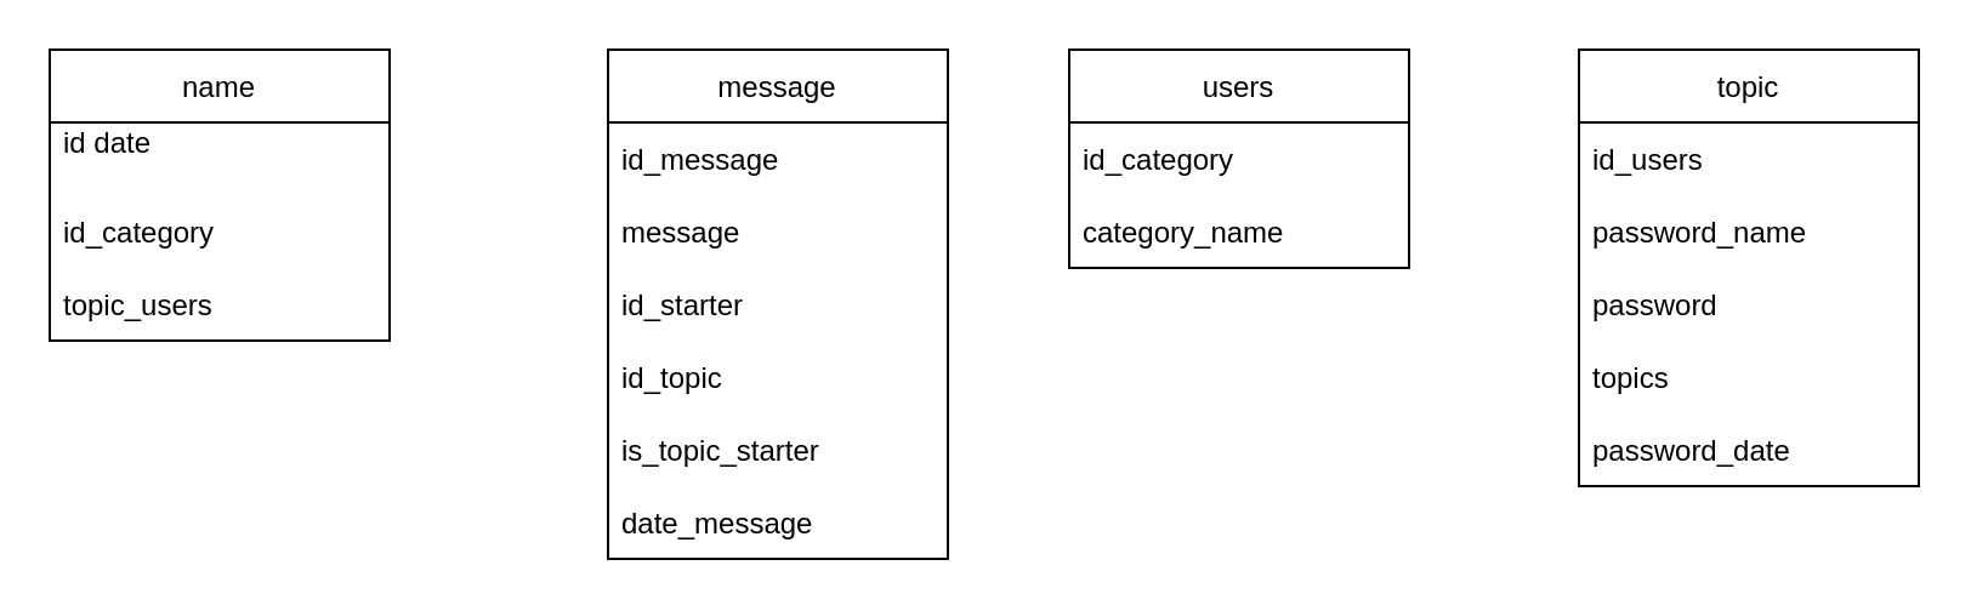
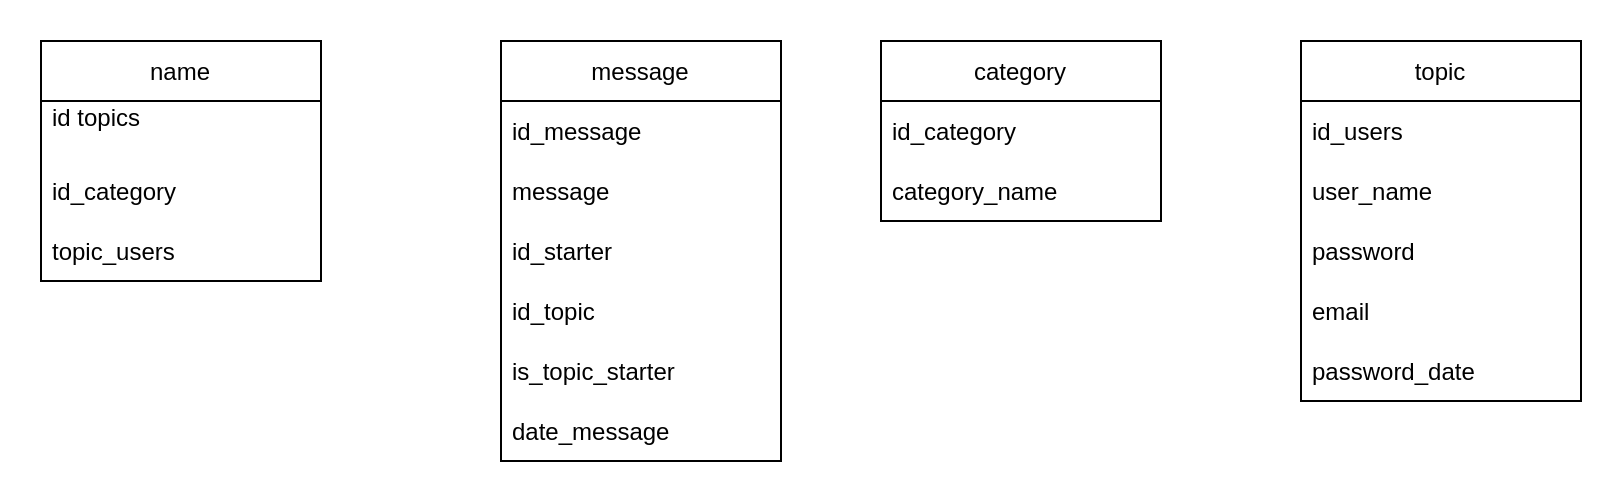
- <mxCell id="13" value="users" style="swimlane;fontStyle=0;childLayout=stackLayout;horizontal=1;startSize=30;horizontalStack=0;resizeParent=1;resizeParentMax=0;resizeLast=0;collapsible=1;marginBottom=0;" vertex="1" parent="1"><mxGeometry x="440" y="20" width="140" height="90" as="geometry" /></mxCell>
+ <mxCell id="13" value="category" style="swimlane;fontStyle=0;childLayout=stackLayout;horizontal=1;startSize=30;horizontalStack=0;resizeParent=1;resizeParentMax=0;resizeLast=0;collapsible=1;marginBottom=0;" vertex="1" parent="1"><mxGeometry x="440" y="20" width="140" height="90" as="geometry" /></mxCell>
- <mxCell id="3" value="id date    &#10;" style="text;strokeColor=none;fillColor=none;align=left;verticalAlign=middle;spacingLeft=4;spacingRight=4;overflow=hidden;points=[[0,0.5],[1,0.5]];portConstraint=eastwest;rotatable=0;" vertex="1" parent="2"><mxGeometry y="30" width="140" height="30" as="geometry" /></mxCell>
+ <mxCell id="3" value="id topics    &#10;" style="text;strokeColor=none;fillColor=none;align=left;verticalAlign=middle;spacingLeft=4;spacingRight=4;overflow=hidden;points=[[0,0.5],[1,0.5]];portConstraint=eastwest;rotatable=0;" vertex="1" parent="2"><mxGeometry y="30" width="140" height="30" as="geometry" /></mxCell>
- <mxCell id="18" value="password_name" style="text;strokeColor=none;fillColor=none;align=left;verticalAlign=middle;spacingLeft=4;spacingRight=4;overflow=hidden;points=[[0,0.5],[1,0.5]];portConstraint=eastwest;rotatable=0;" vertex="1" parent="16"><mxGeometry y="60" width="140" height="30" as="geometry" /></mxCell>
+ <mxCell id="18" value="user_name" style="text;strokeColor=none;fillColor=none;align=left;verticalAlign=middle;spacingLeft=4;spacingRight=4;overflow=hidden;points=[[0,0.5],[1,0.5]];portConstraint=eastwest;rotatable=0;" vertex="1" parent="16"><mxGeometry y="60" width="140" height="30" as="geometry" /></mxCell>
- <mxCell id="20" value="topics" style="text;strokeColor=none;fillColor=none;align=left;verticalAlign=middle;spacingLeft=4;spacingRight=4;overflow=hidden;points=[[0,0.5],[1,0.5]];portConstraint=eastwest;rotatable=0;" vertex="1" parent="16"><mxGeometry y="120" width="140" height="30" as="geometry" /></mxCell>
+ <mxCell id="20" value="email" style="text;strokeColor=none;fillColor=none;align=left;verticalAlign=middle;spacingLeft=4;spacingRight=4;overflow=hidden;points=[[0,0.5],[1,0.5]];portConstraint=eastwest;rotatable=0;" vertex="1" parent="16"><mxGeometry y="120" width="140" height="30" as="geometry" /></mxCell>
